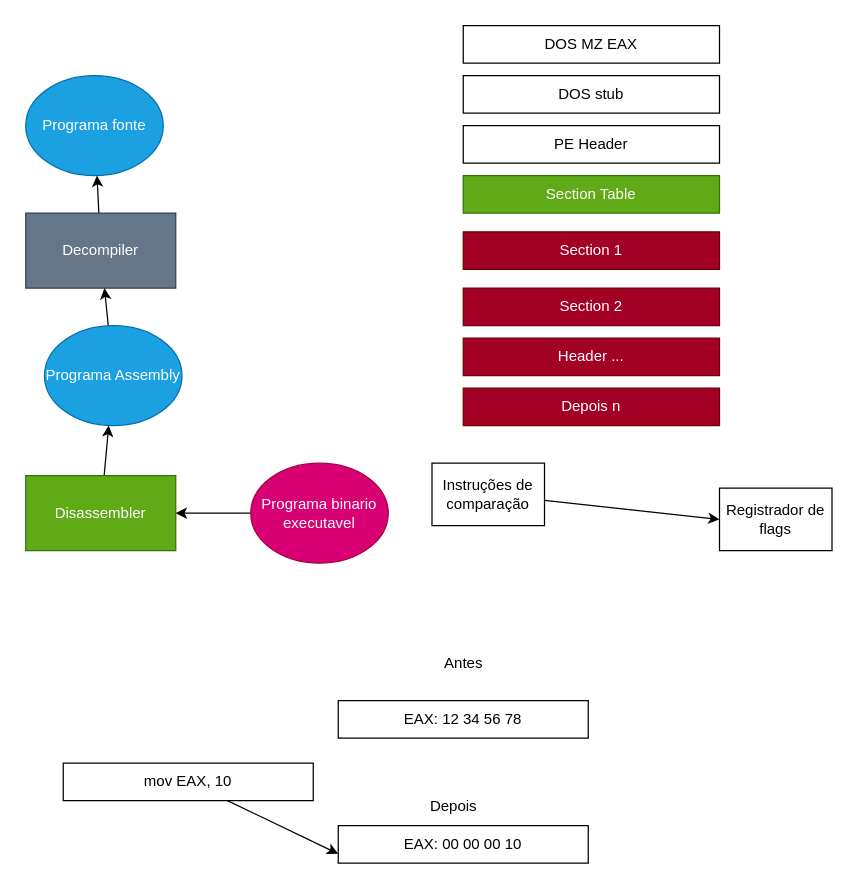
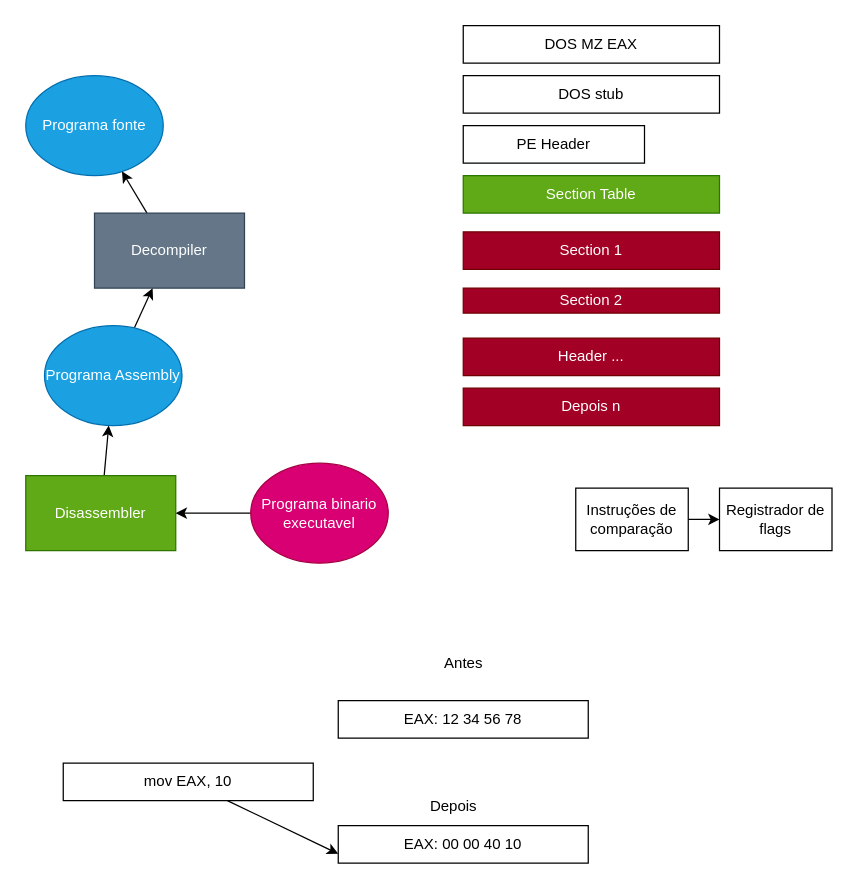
- <mxCell id="13" value="PE Header" style="whiteSpace=wrap;html=1;" vertex="1" parent="1"><mxGeometry x="370" y="100" width="205" height="30" as="geometry" /></mxCell>
+ <mxCell id="13" value="PE Header" style="whiteSpace=wrap;html=1;" vertex="1" parent="1"><mxGeometry x="370" y="100" width="145" height="30" as="geometry" /></mxCell>
- <mxCell id="4" value="Decompiler" style="whiteSpace=wrap;html=1;fillColor=#647687;fontColor=#ffffff;strokeColor=#314354;" vertex="1" parent="1"><mxGeometry x="20" y="170" width="120" height="60" as="geometry" /></mxCell>
+ <mxCell id="4" value="Decompiler" style="whiteSpace=wrap;html=1;fillColor=#647687;fontColor=#ffffff;strokeColor=#314354;" vertex="1" parent="1"><mxGeometry x="75" y="170" width="120" height="60" as="geometry" /></mxCell>
- <mxCell id="16" value="Section 2" style="whiteSpace=wrap;html=1;fillColor=#a20025;fontColor=#ffffff;strokeColor=#6F0000;" vertex="1" parent="1"><mxGeometry x="370" y="230" width="205" height="30" as="geometry" /></mxCell>
+ <mxCell id="16" value="Section 2" style="whiteSpace=wrap;html=1;fillColor=#a20025;fontColor=#ffffff;strokeColor=#6F0000;" vertex="1" parent="1"><mxGeometry x="370" y="230" width="205" height="20" as="geometry" /></mxCell>
- <mxCell id="26" value="Instruções de comparação" style="whiteSpace=wrap;html=1;" vertex="1" parent="1"><mxGeometry x="345" y="370" width="90" height="50" as="geometry" /></mxCell>
+ <mxCell id="26" value="Instruções de comparação" style="whiteSpace=wrap;html=1;" vertex="1" parent="1"><mxGeometry x="460" y="390" width="90" height="50" as="geometry" /></mxCell>
- <mxCell id="21" value="EAX: 00 00 00 10" style="whiteSpace=wrap;html=1;" vertex="1" parent="1"><mxGeometry x="270" y="660" width="200" height="30" as="geometry" /></mxCell>
+ <mxCell id="21" value="EAX: 00 00 40 10" style="whiteSpace=wrap;html=1;" vertex="1" parent="1"><mxGeometry x="270" y="660" width="200" height="30" as="geometry" /></mxCell>
